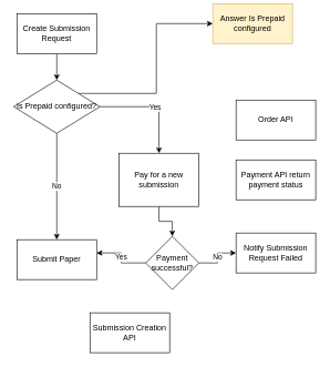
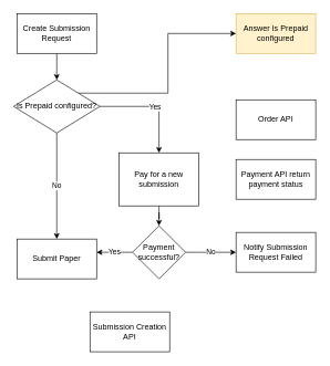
- <mxCell id="17" value="Answer Is Prepaid configured" style="rounded=0;whiteSpace=wrap;html=1;fillColor=#fff2cc;strokeColor=#d6b656;" parent="1" vertex="1"><mxGeometry x="320" y="5" width="120" height="60" as="geometry" /></mxCell>
+ <mxCell id="17" value="Answer Is Prepaid configured" style="rounded=0;whiteSpace=wrap;html=1;fillColor=#fff2cc;strokeColor=#d6b656;" parent="1" vertex="1"><mxGeometry x="355" y="20" width="120" height="60" as="geometry" /></mxCell>
- <mxCell id="14" value="Payment successful?" style="rhombus;whiteSpace=wrap;html=1;" parent="1" vertex="1"><mxGeometry x="219" y="355" width="80" height="80" as="geometry" /></mxCell>
+ <mxCell id="14" value="Payment successful?" style="rhombus;whiteSpace=wrap;html=1;" parent="1" vertex="1"><mxGeometry x="199" y="340" width="80" height="80" as="geometry" /></mxCell>
